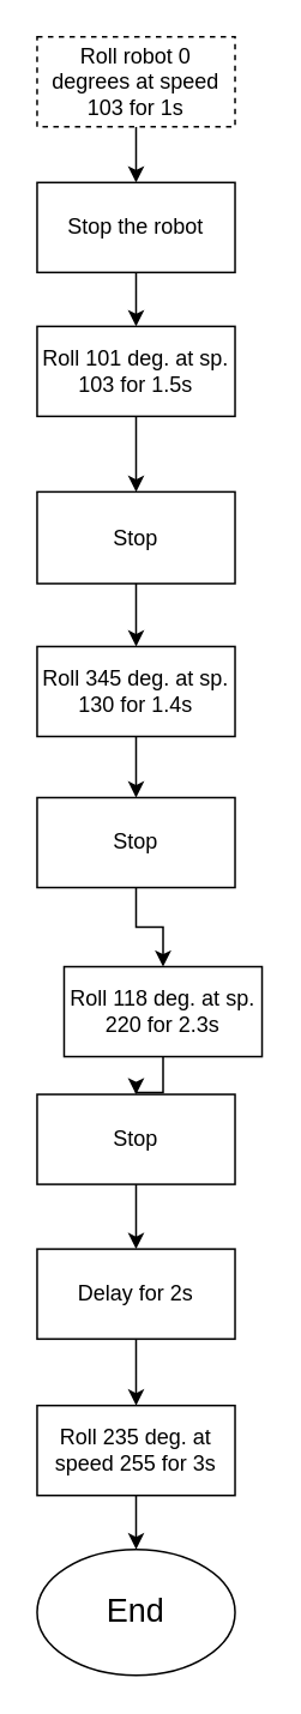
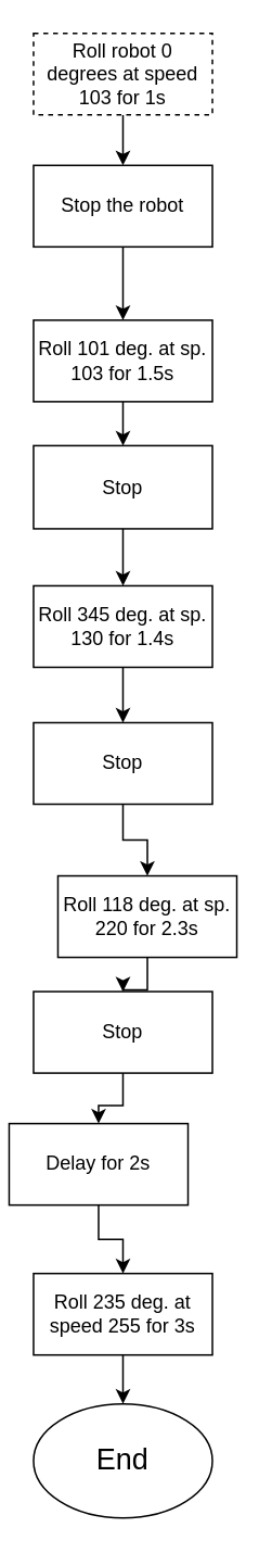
- <mxCell id="7" value="Roll 101 deg. at sp. 103 for 1.5s" style="whiteSpace=wrap;html=1;" parent="1" vertex="1"><mxGeometry x="20" y="181" width="110" height="50" as="geometry" /></mxCell>
+ <mxCell id="7" value="Roll 101 deg. at sp. 103 for 1.5s" style="whiteSpace=wrap;html=1;" parent="1" vertex="1"><mxGeometry x="20" y="196" width="110" height="50" as="geometry" /></mxCell>
- <mxCell id="17" value="Delay for 2s" style="whiteSpace=wrap;html=1;" parent="1" vertex="1"><mxGeometry x="20" y="694" width="110" height="50" as="geometry" /></mxCell>
+ <mxCell id="17" value="Delay for 2s" style="whiteSpace=wrap;html=1;" parent="1" vertex="1"><mxGeometry x="5" y="689" width="110" height="50" as="geometry" /></mxCell>
